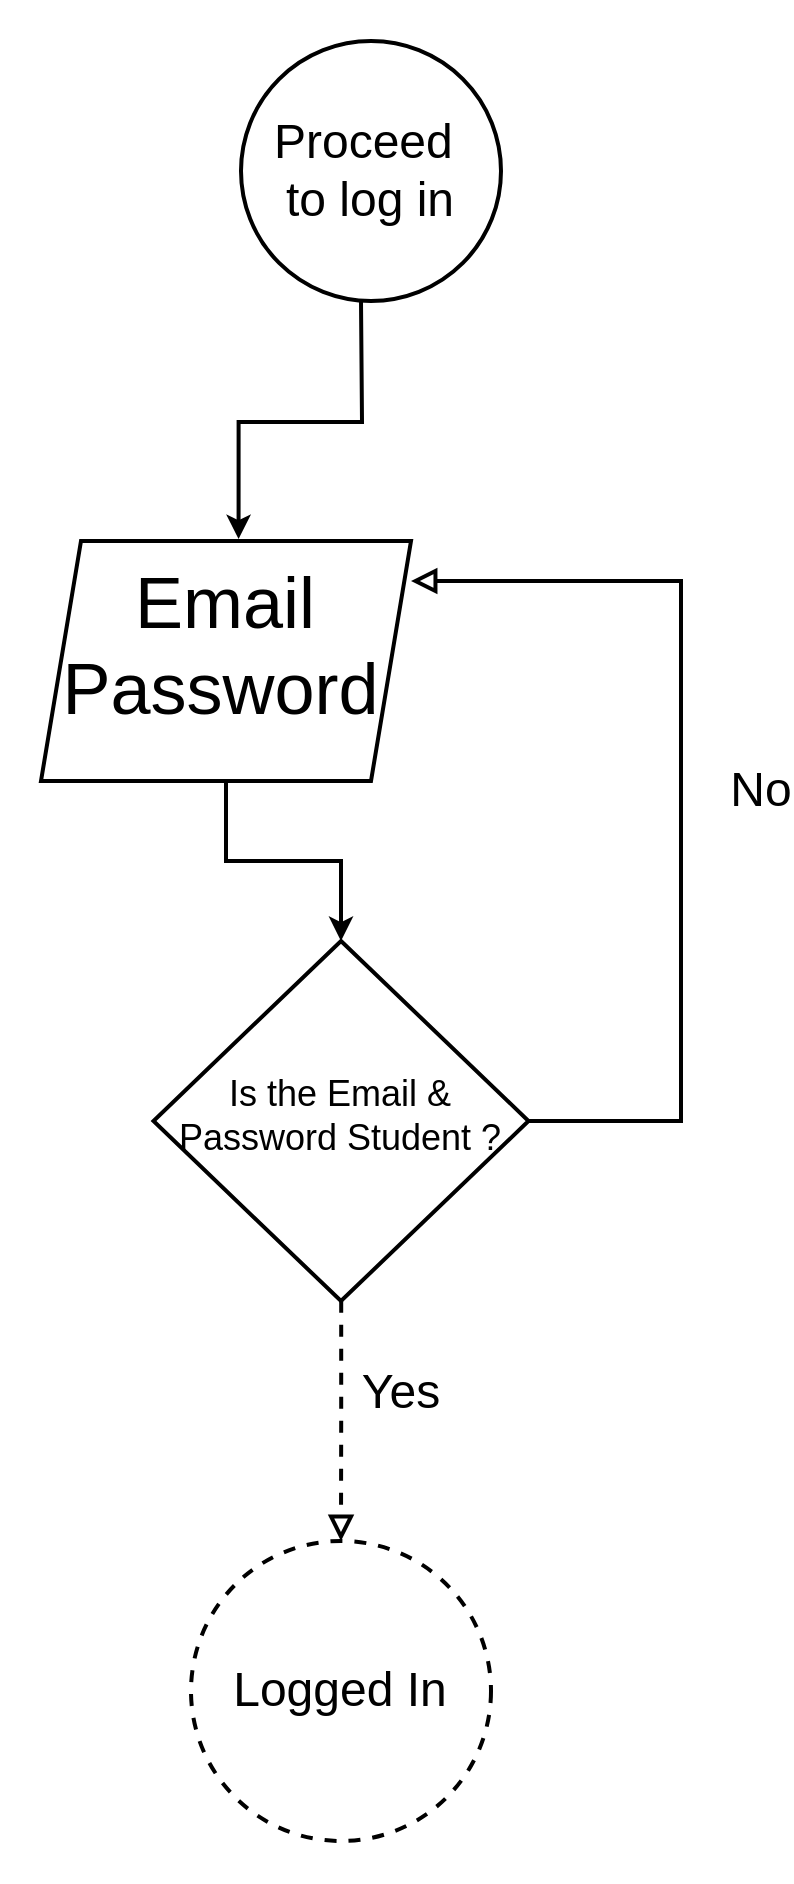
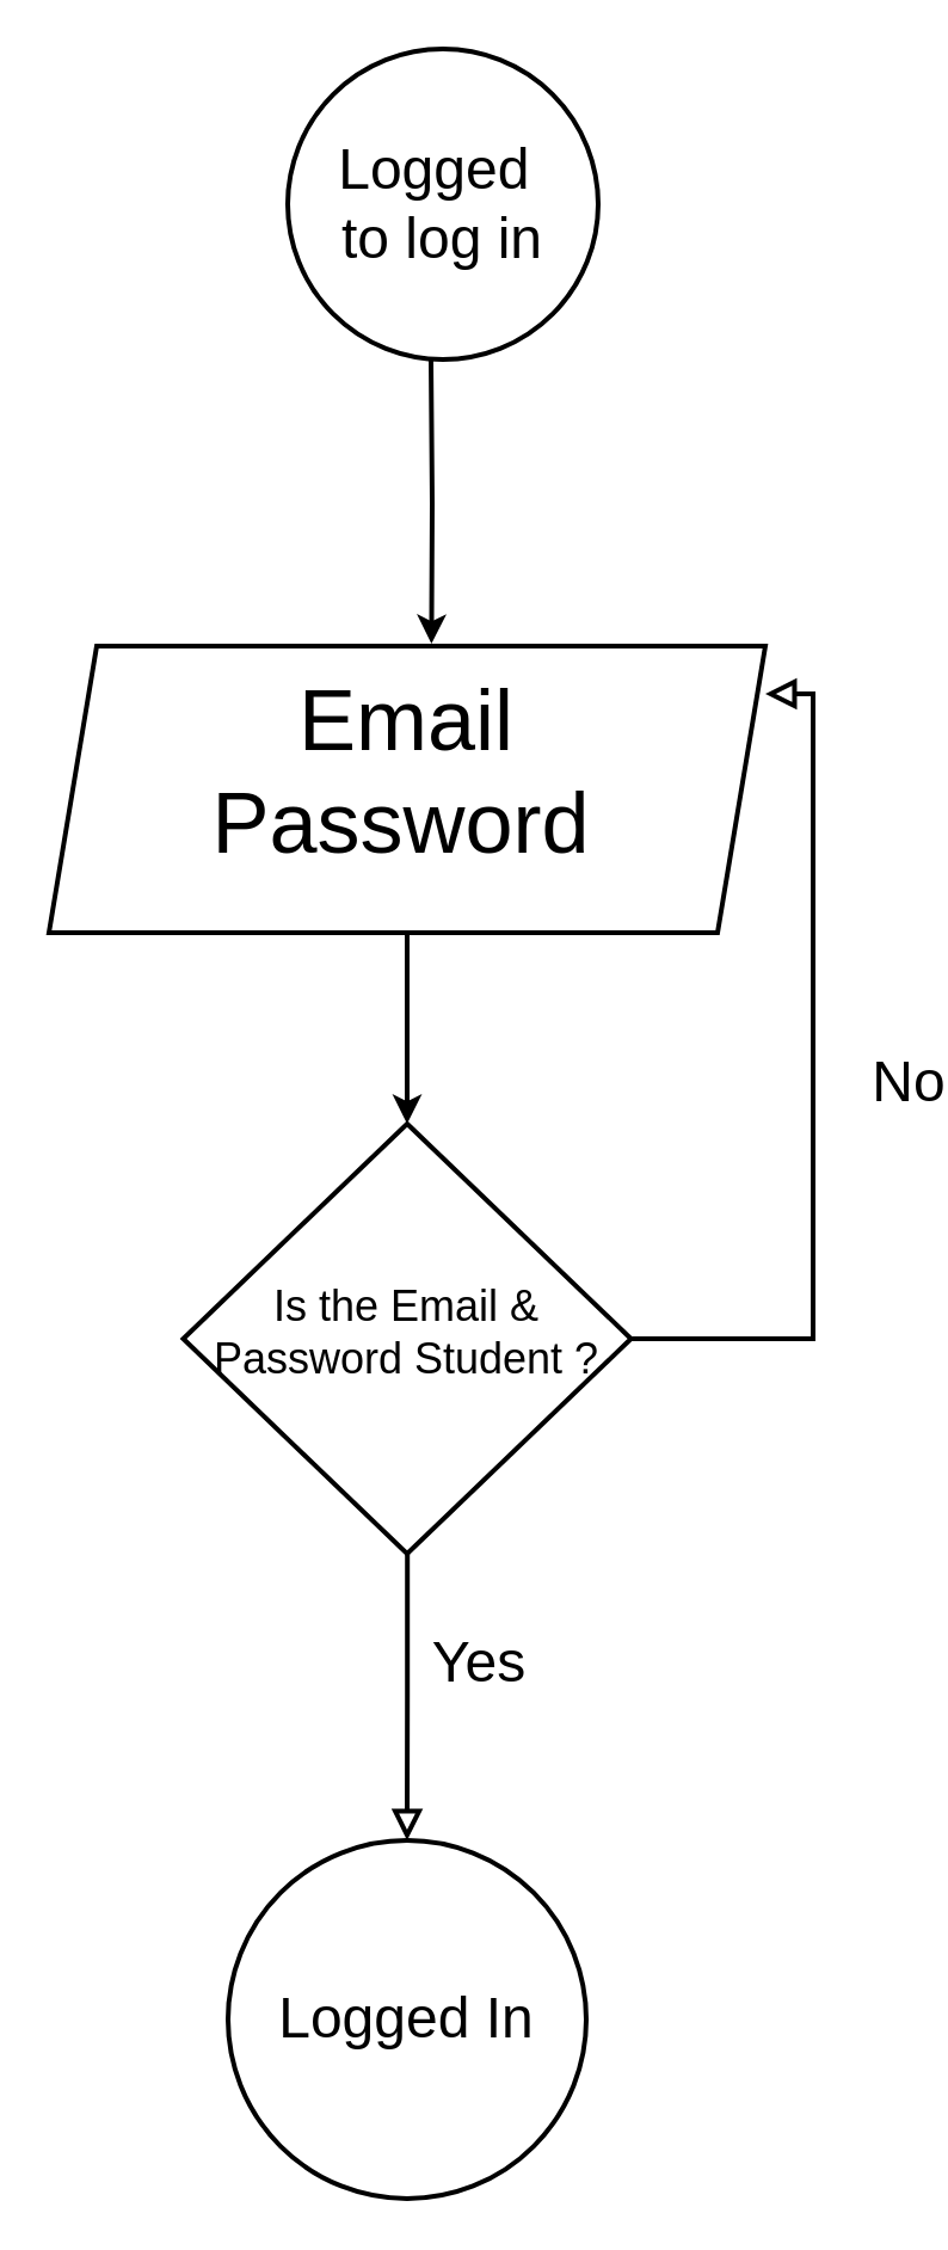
- <mxCell id="9" value="&lt;font style=&quot;font-size: 24px;&quot;&gt;Proceed&amp;nbsp;&lt;/font&gt;&lt;div&gt;&lt;font style=&quot;font-size: 24px;&quot;&gt;to log in&lt;/font&gt;&lt;/div&gt;" style="ellipse;whiteSpace=wrap;html=1;aspect=fixed;strokeWidth=2;" parent="1" vertex="1"><mxGeometry x="120" y="20" width="130" height="130" as="geometry" /></mxCell>
+ <mxCell id="9" value="&lt;font style=&quot;font-size: 24px;&quot;&gt;Logged&amp;nbsp;&lt;/font&gt;&lt;div&gt;&lt;font style=&quot;font-size: 24px;&quot;&gt;to log in&lt;/font&gt;&lt;/div&gt;" style="ellipse;whiteSpace=wrap;html=1;aspect=fixed;strokeWidth=2;" parent="1" vertex="1"><mxGeometry x="120" y="20" width="130" height="130" as="geometry" /></mxCell>
- <mxCell id="7" value="&lt;font style=&quot;font-size: 36px;&quot;&gt;Email&lt;/font&gt;&lt;div&gt;&lt;span style=&quot;background-color: transparent; color: light-dark(rgb(0, 0, 0), rgb(255, 255, 255)); font-size: 36px;&quot;&gt;Password&lt;/span&gt;&lt;span style=&quot;font-size: medium; background-color: transparent; color: light-dark(rgb(0, 0, 0), rgb(255, 255, 255));&quot;&gt;&amp;nbsp;&lt;/span&gt;&lt;div&gt;&lt;div&gt;&lt;br&gt;&lt;/div&gt;&lt;/div&gt;&lt;/div&gt;" style="shape=parallelogram;perimeter=parallelogramPerimeter;whiteSpace=wrap;html=1;fixedSize=1;strokeWidth=2;" parent="1" vertex="1"><mxGeometry x="20" y="270" width="185" height="120" as="geometry" /></mxCell>
+ <mxCell id="7" value="&lt;font style=&quot;font-size: 36px;&quot;&gt;Email&lt;/font&gt;&lt;div&gt;&lt;span style=&quot;background-color: transparent; color: light-dark(rgb(0, 0, 0), rgb(255, 255, 255)); font-size: 36px;&quot;&gt;Password&lt;/span&gt;&lt;span style=&quot;font-size: medium; background-color: transparent; color: light-dark(rgb(0, 0, 0), rgb(255, 255, 255));&quot;&gt;&amp;nbsp;&lt;/span&gt;&lt;div&gt;&lt;div&gt;&lt;br&gt;&lt;/div&gt;&lt;/div&gt;&lt;/div&gt;" style="shape=parallelogram;perimeter=parallelogramPerimeter;whiteSpace=wrap;html=1;fixedSize=1;strokeWidth=2;" parent="1" vertex="1"><mxGeometry x="20" y="270" width="300" height="120" as="geometry" /></mxCell>
- <mxCell id="2" value="&lt;span style=&quot;font-size: 24px;&quot;&gt;Yes&lt;/span&gt;" style="rounded=0;html=1;jettySize=auto;orthogonalLoop=1;fontSize=11;endArrow=block;endFill=0;endSize=8;strokeWidth=2;shadow=0;labelBackgroundColor=none;edgeStyle=orthogonalEdgeStyle;entryX=0.5;entryY=0;entryDx=0;entryDy=0;dashed=1;" parent="1" source="4" target="8" edge="1"><mxGeometry x="-0.234" y="30" relative="1" as="geometry"><mxPoint as="offset" /><mxPoint x="170" y="740" as="targetPoint" /></mxGeometry></mxCell>
+ <mxCell id="2" value="&lt;span style=&quot;font-size: 24px;&quot;&gt;Yes&lt;/span&gt;" style="rounded=0;html=1;jettySize=auto;orthogonalLoop=1;fontSize=11;endArrow=block;endFill=0;endSize=8;strokeWidth=2;shadow=0;labelBackgroundColor=none;edgeStyle=orthogonalEdgeStyle;entryX=0.5;entryY=0;entryDx=0;entryDy=0;" parent="1" source="4" target="8" edge="1"><mxGeometry x="-0.234" y="30" relative="1" as="geometry"><mxPoint as="offset" /><mxPoint x="170" y="740" as="targetPoint" /></mxGeometry></mxCell>
- <mxCell id="8" value="&lt;font style=&quot;font-size: 24px;&quot;&gt;Logged In&lt;/font&gt;" style="ellipse;whiteSpace=wrap;html=1;aspect=fixed;strokeWidth=2;dashed=1;" parent="1" vertex="1"><mxGeometry x="95" y="770" width="150" height="150" as="geometry" /></mxCell>
+ <mxCell id="8" value="&lt;font style=&quot;font-size: 24px;&quot;&gt;Logged In&lt;/font&gt;" style="ellipse;whiteSpace=wrap;html=1;aspect=fixed;strokeWidth=2;" parent="1" vertex="1"><mxGeometry x="95" y="770" width="150" height="150" as="geometry" /></mxCell>
